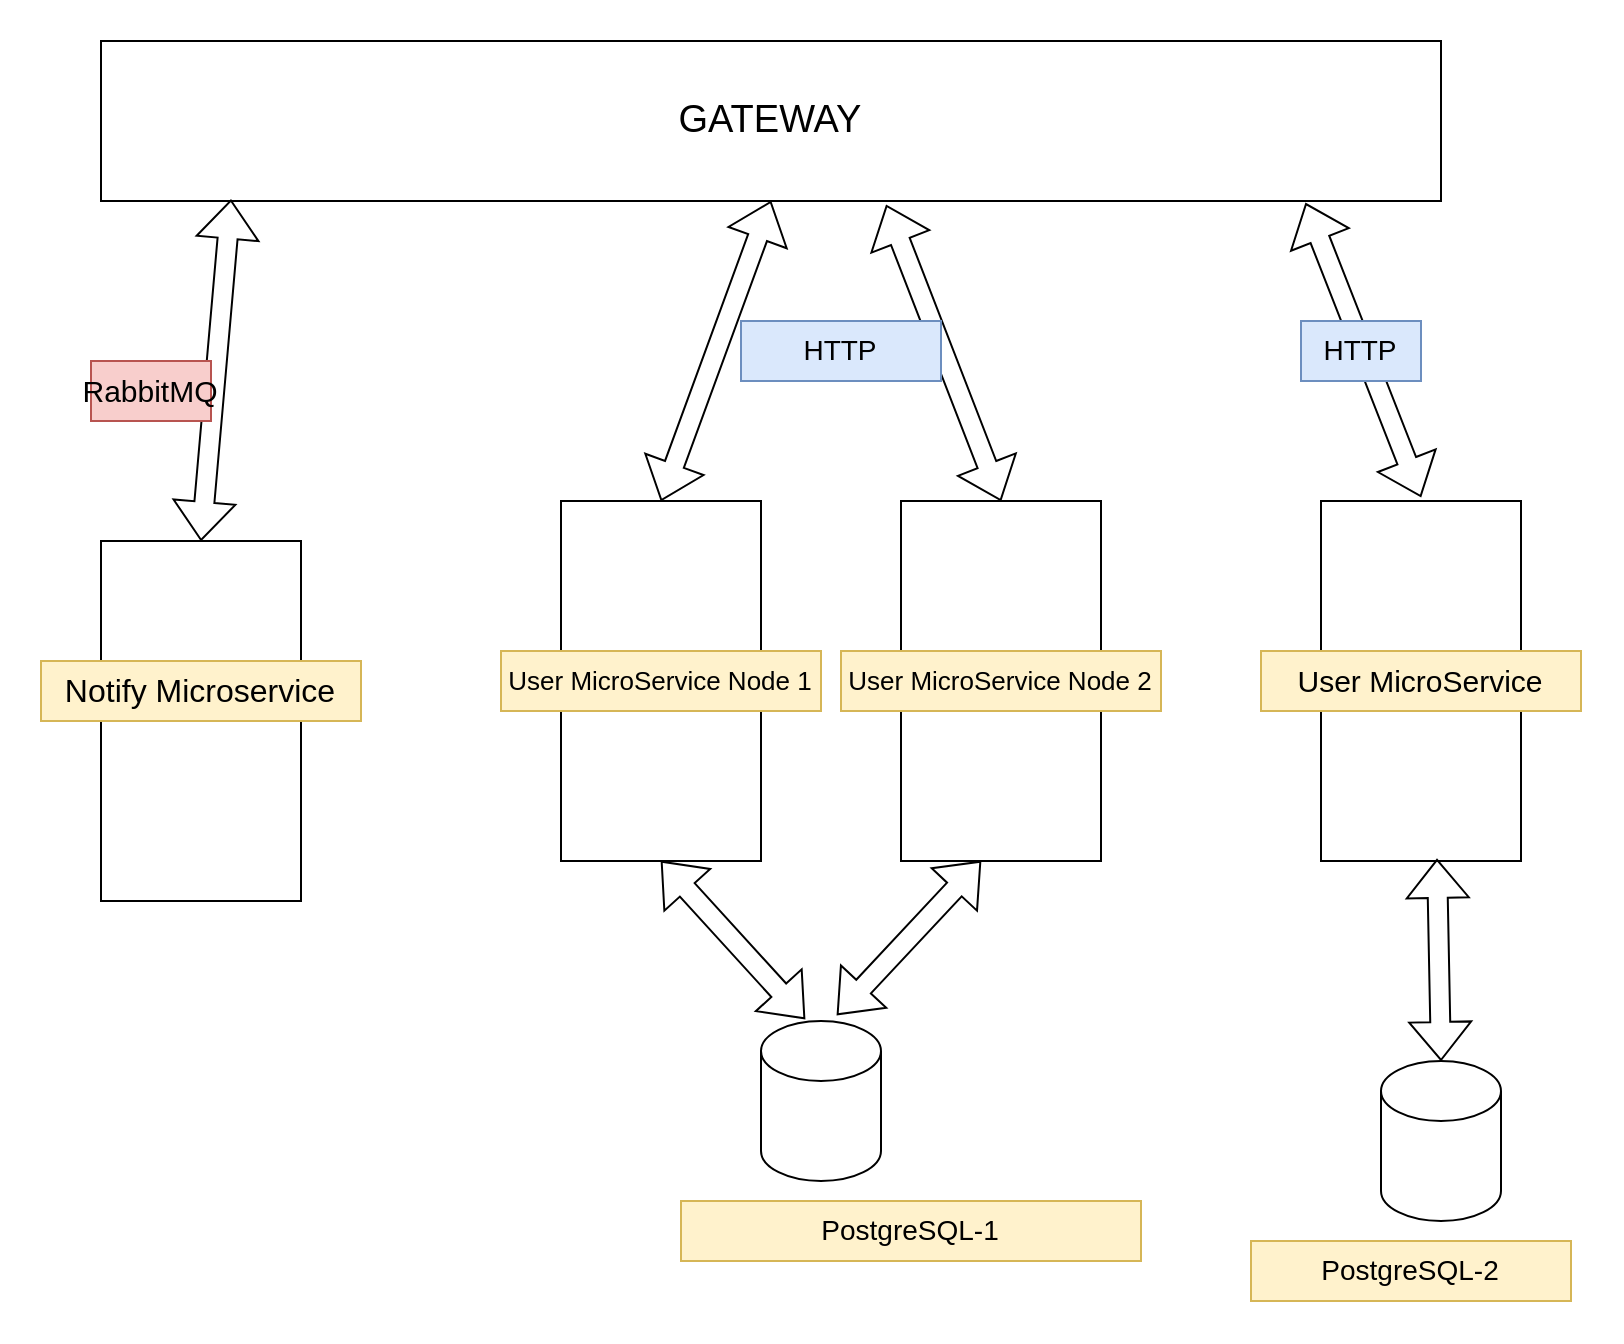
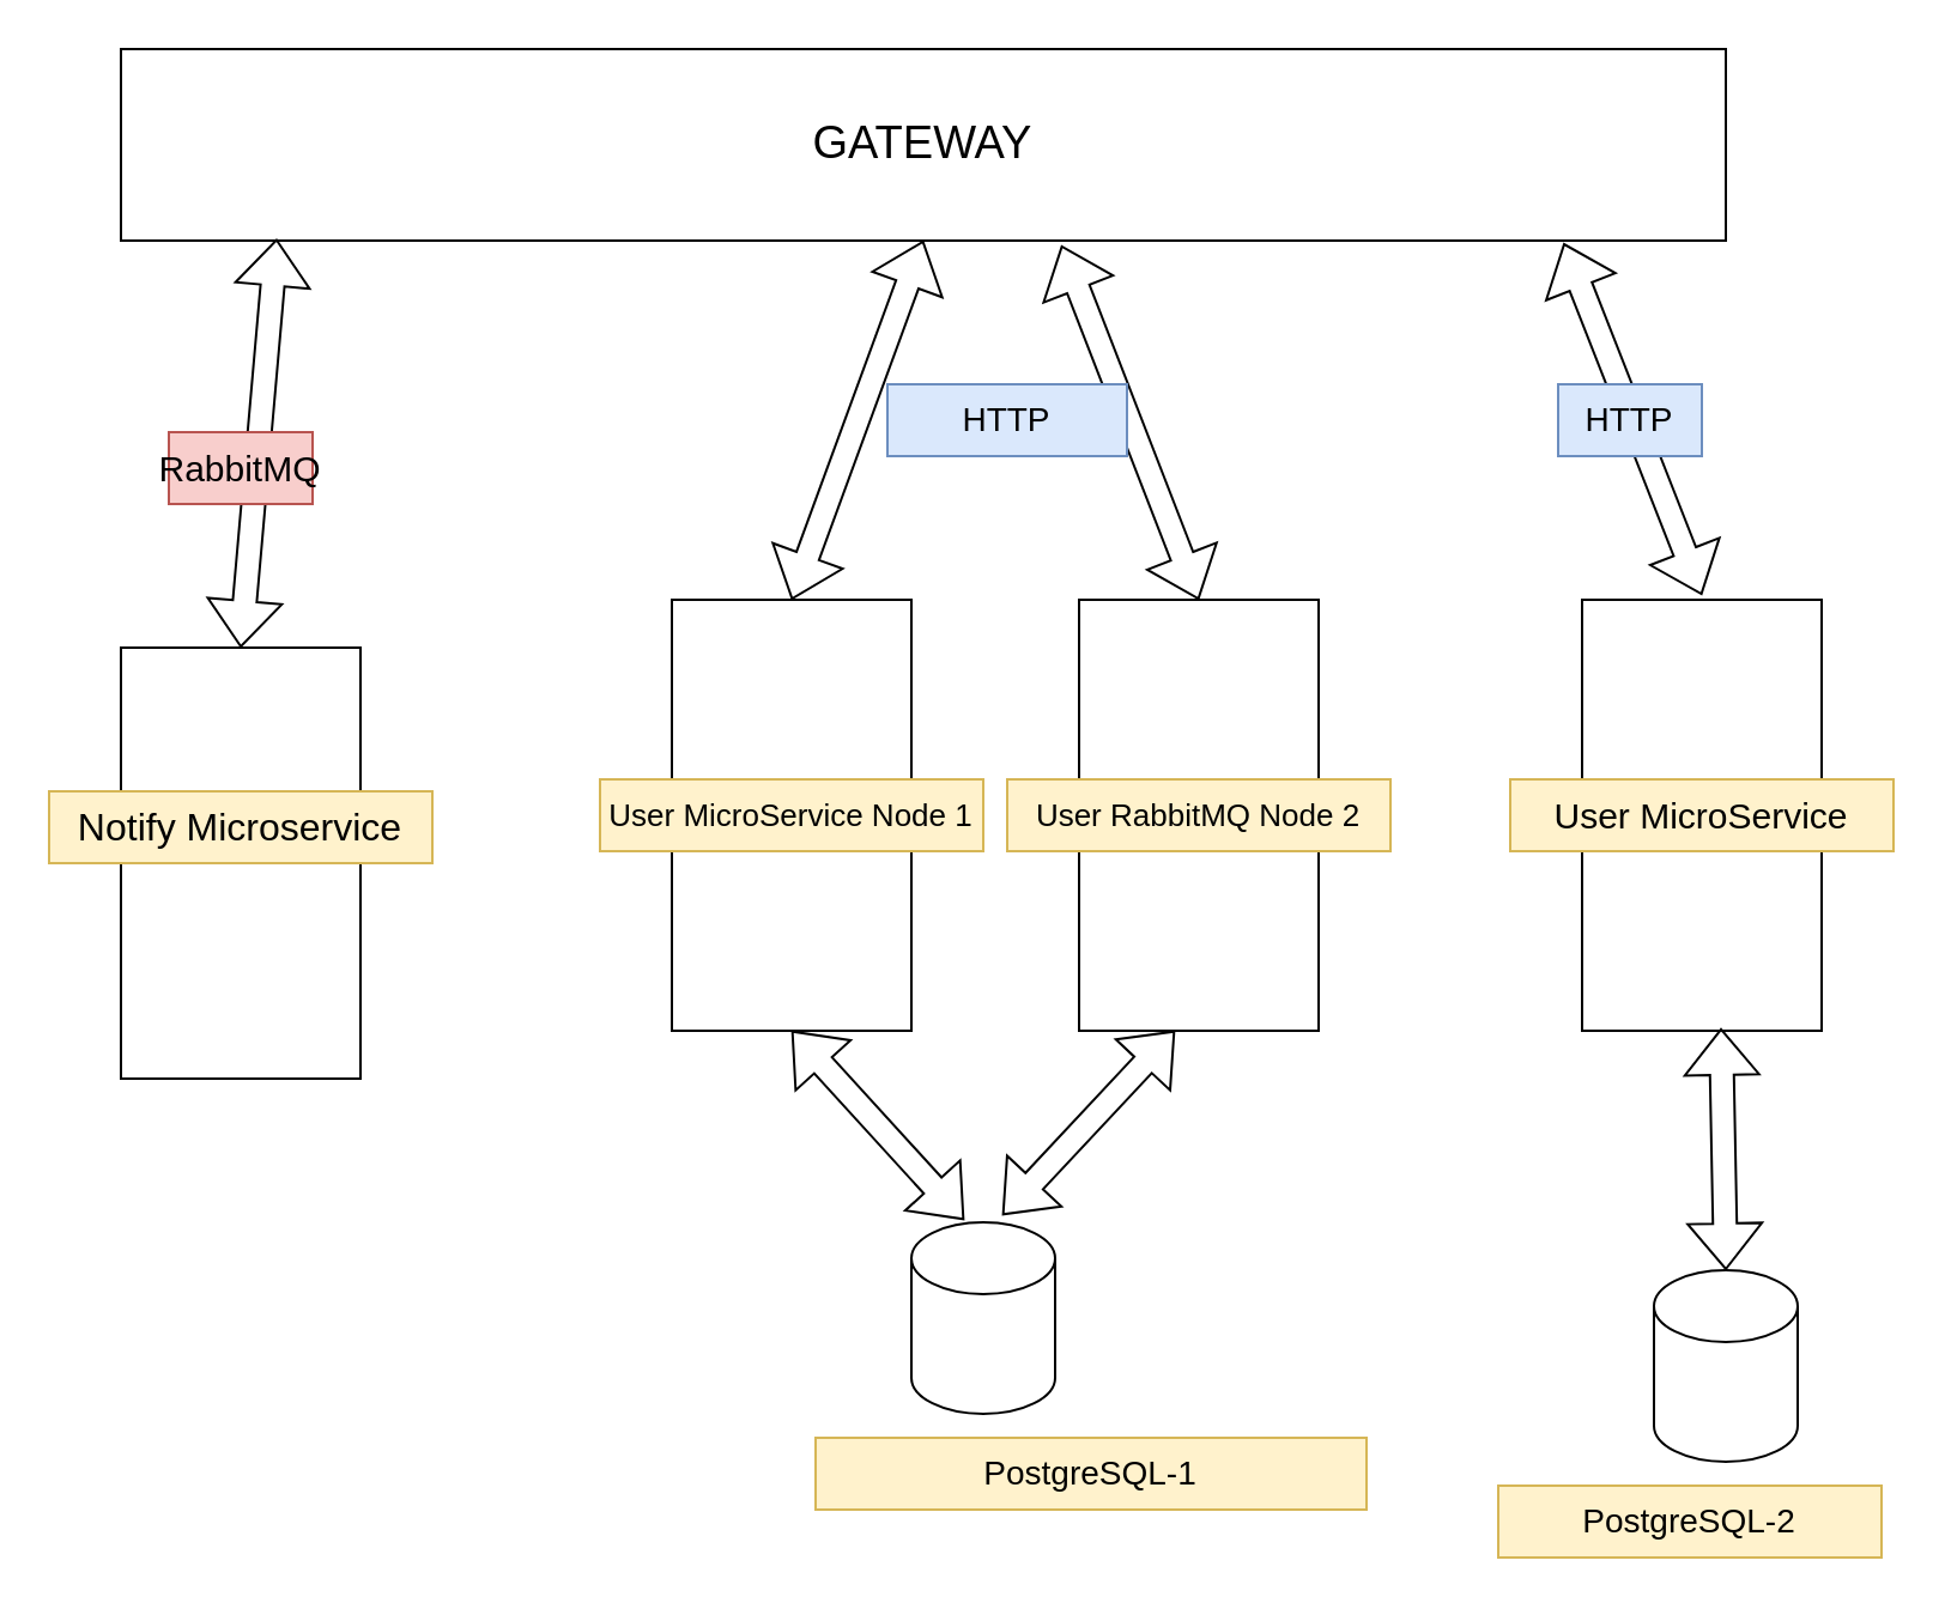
- <mxCell id="10" value="&lt;font style=&quot;font-size: 15px;&quot;&gt;RabbitMQ&lt;/font&gt;" style="text;html=1;align=center;verticalAlign=middle;whiteSpace=wrap;rounded=0;fillColor=#f8cecc;strokeColor=#b85450;" vertex="1" parent="1"><mxGeometry x="45" y="180" width="60" height="30" as="geometry" /></mxCell>
+ <mxCell id="10" value="&lt;font style=&quot;font-size: 15px;&quot;&gt;RabbitMQ&lt;/font&gt;" style="text;html=1;align=center;verticalAlign=middle;whiteSpace=wrap;rounded=0;fillColor=#f8cecc;strokeColor=#b85450;" vertex="1" parent="1"><mxGeometry x="70" y="180" width="60" height="30" as="geometry" /></mxCell>
- <mxCell id="8" value="&lt;font style=&quot;font-size: 13px;&quot;&gt;User MicroService Node 2&lt;/font&gt;" style="text;html=1;align=center;verticalAlign=middle;whiteSpace=wrap;rounded=0;fillColor=#fff2cc;strokeColor=#d6b656;" vertex="1" parent="1"><mxGeometry x="420" y="325" width="160" height="30" as="geometry" /></mxCell>
+ <mxCell id="8" value="&lt;font style=&quot;font-size: 13px;&quot;&gt;User RabbitMQ Node 2&lt;/font&gt;" style="text;html=1;align=center;verticalAlign=middle;whiteSpace=wrap;rounded=0;fillColor=#fff2cc;strokeColor=#d6b656;" vertex="1" parent="1"><mxGeometry x="420" y="325" width="160" height="30" as="geometry" /></mxCell>
